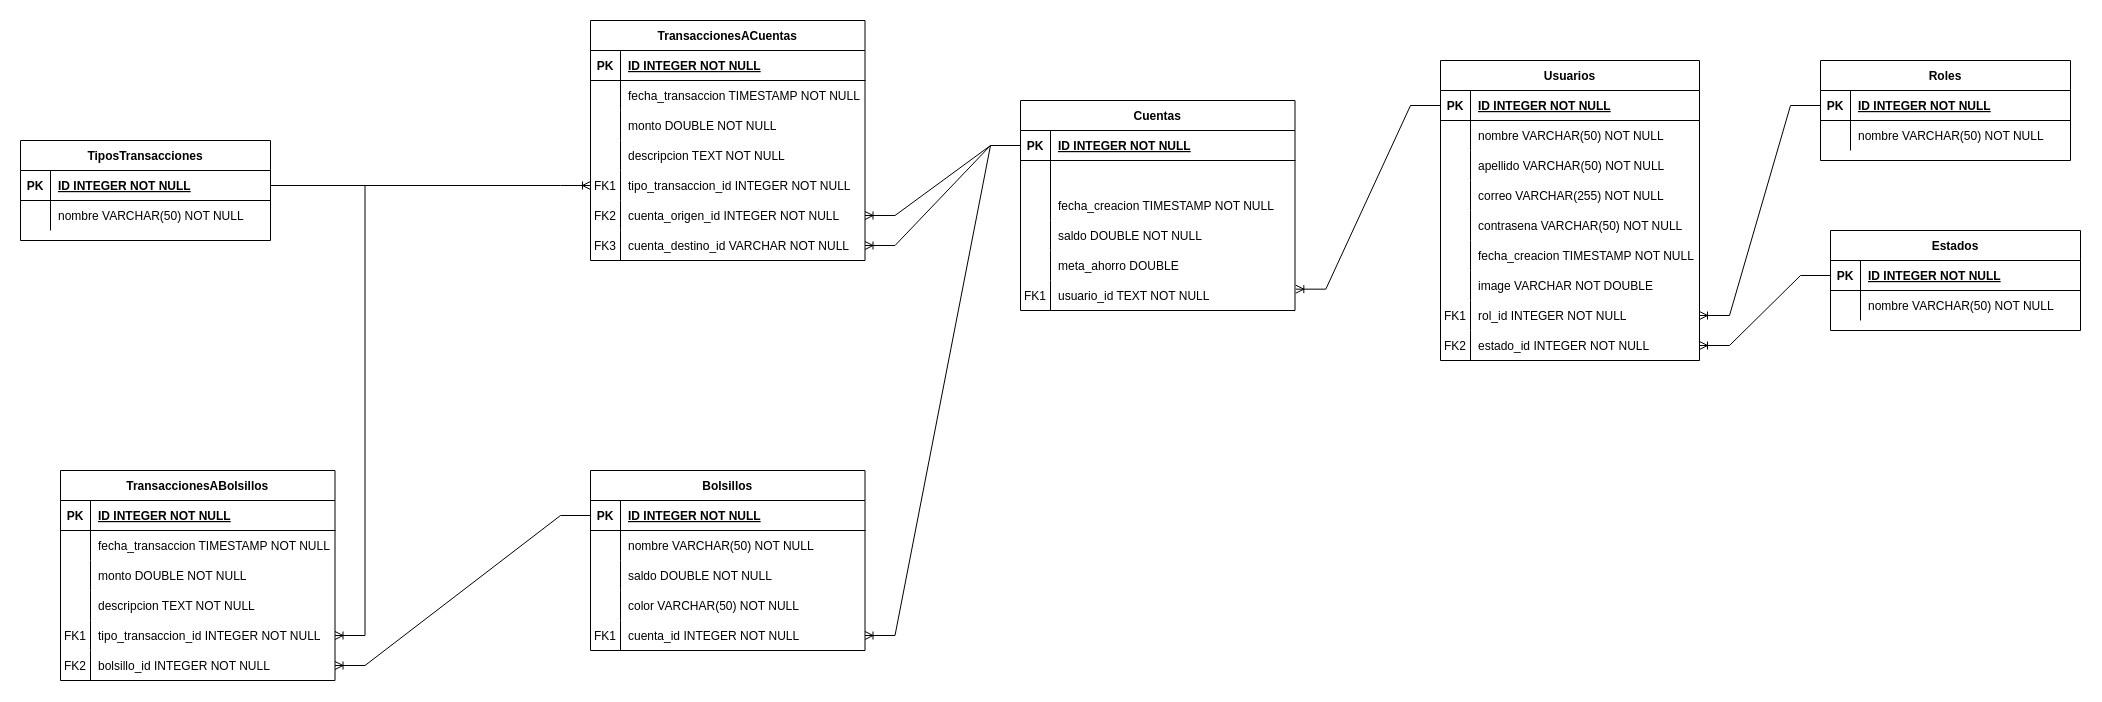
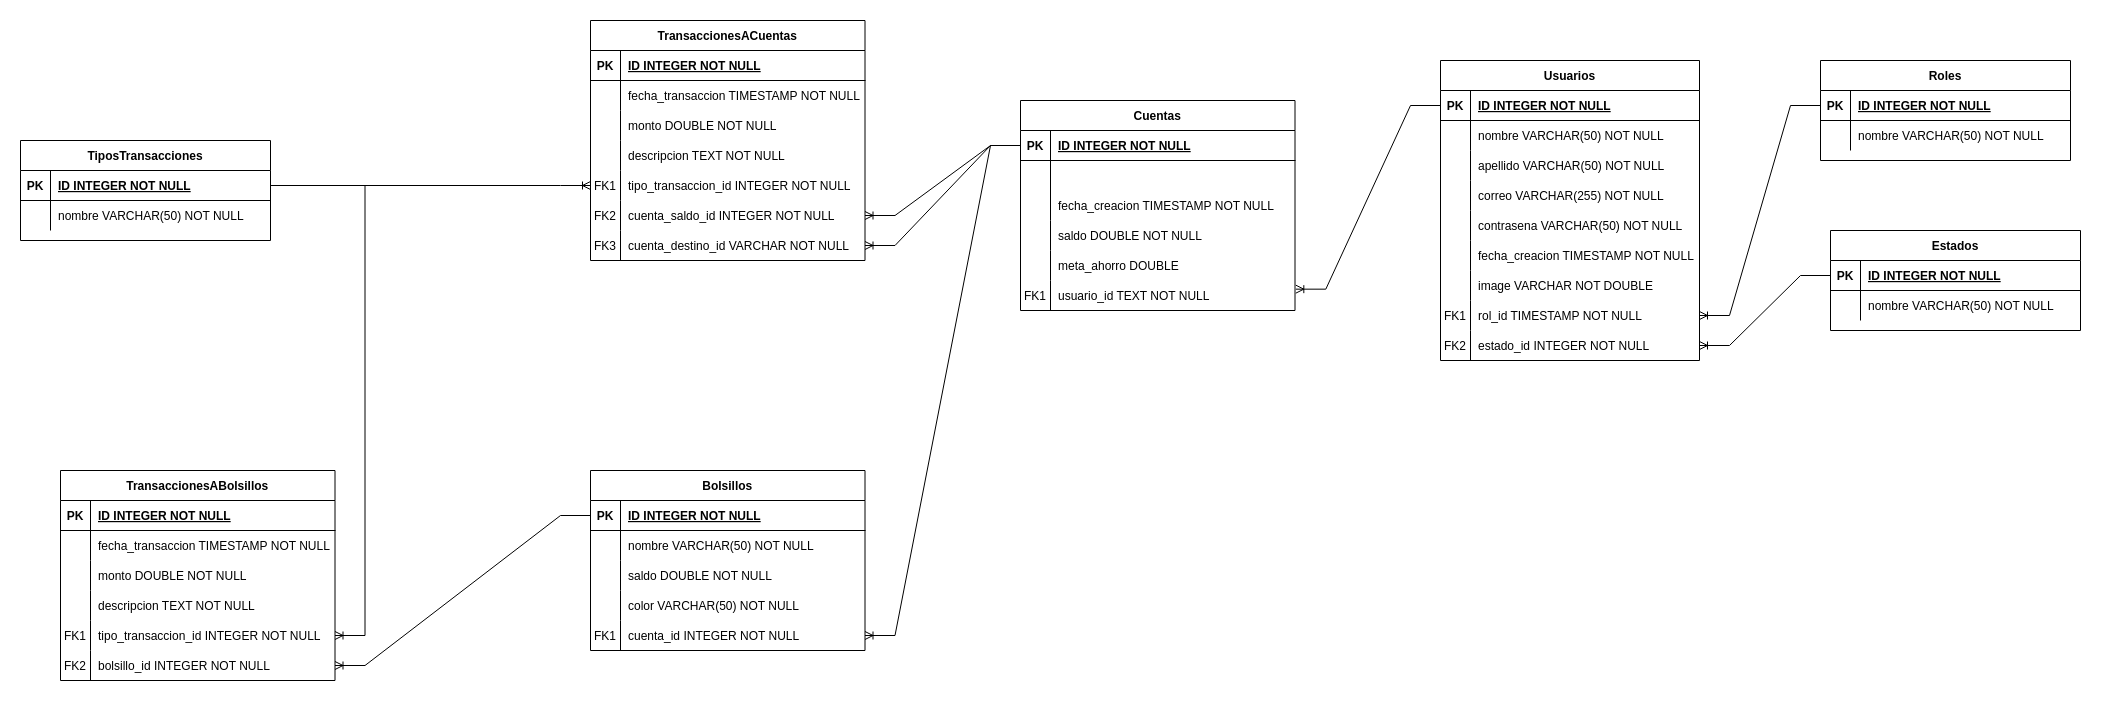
- <mxCell id="83" value="cuenta_origen_id INTEGER NOT NULL" style="shape=partialRectangle;connectable=0;fillColor=none;top=0;left=0;bottom=0;right=0;align=left;spacingLeft=6;overflow=hidden;" vertex="1" parent="81"><mxGeometry x="30" width="244.5" height="30" as="geometry"><mxRectangle width="244.5" height="30" as="alternateBounds" /></mxGeometry></mxCell>
+ <mxCell id="83" value="cuenta_saldo_id INTEGER NOT NULL" style="shape=partialRectangle;connectable=0;fillColor=none;top=0;left=0;bottom=0;right=0;align=left;spacingLeft=6;overflow=hidden;" vertex="1" parent="81"><mxGeometry x="30" width="244.5" height="30" as="geometry"><mxRectangle width="244.5" height="30" as="alternateBounds" /></mxGeometry></mxCell>
- <mxCell id="40" value="rol_id INTEGER NOT NULL" style="shape=partialRectangle;connectable=0;fillColor=none;top=0;left=0;bottom=0;right=0;align=left;spacingLeft=6;overflow=hidden;" vertex="1" parent="38"><mxGeometry x="30" width="229" height="30" as="geometry"><mxRectangle width="229" height="30" as="alternateBounds" /></mxGeometry></mxCell>
+ <mxCell id="40" value="rol_id TIMESTAMP NOT NULL" style="shape=partialRectangle;connectable=0;fillColor=none;top=0;left=0;bottom=0;right=0;align=left;spacingLeft=6;overflow=hidden;" vertex="1" parent="38"><mxGeometry x="30" width="229" height="30" as="geometry"><mxRectangle width="229" height="30" as="alternateBounds" /></mxGeometry></mxCell>
